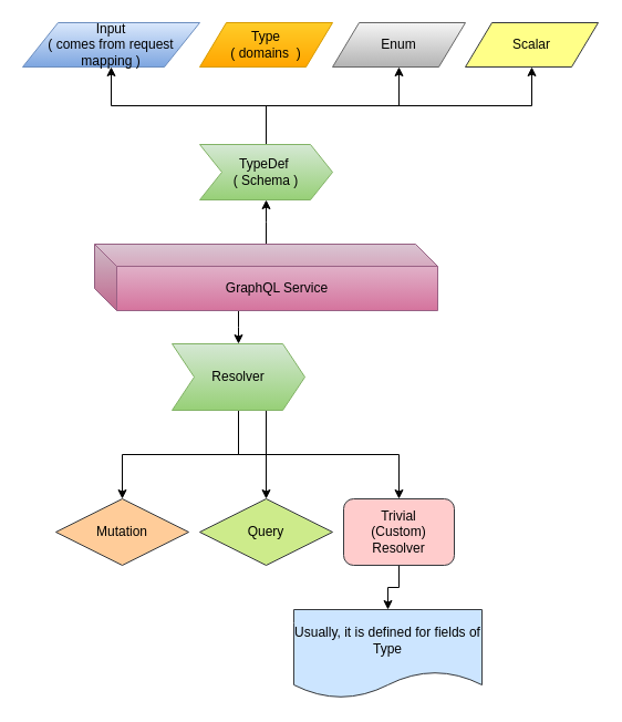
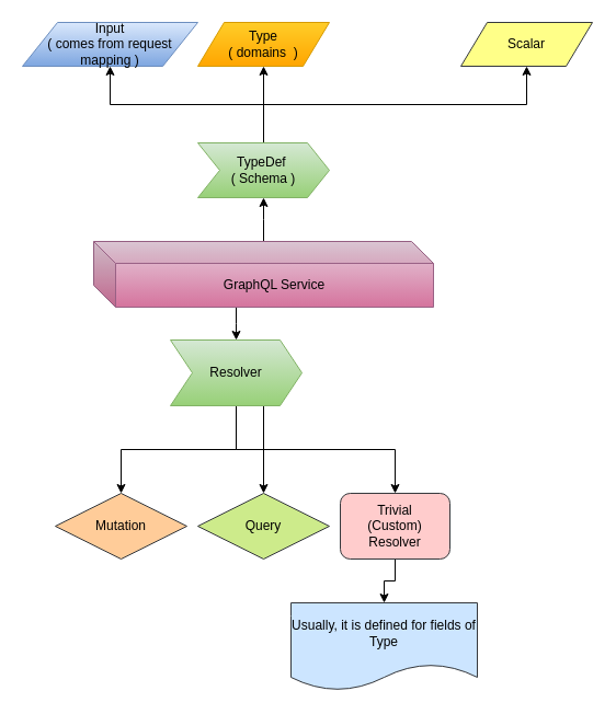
- <mxCell id="19" value="Enum" style="shape=parallelogram;perimeter=parallelogramPerimeter;whiteSpace=wrap;html=1;gradientColor=#b3b3b3;fillColor=#f5f5f5;strokeColor=#666666;" vertex="1" parent="1"><mxGeometry x="300" y="20" width="120" height="40" as="geometry" /></mxCell>
+ <mxCell id="5" style="edgeStyle=elbowEdgeStyle;rounded=0;orthogonalLoop=1;jettySize=auto;elbow=vertical;html=1;entryX=0.5;entryY=1;entryDx=0;entryDy=0;" edge="1" parent="1" source="9" target="16"><mxGeometry relative="1" as="geometry" /></mxCell>
- <mxCell id="6" style="edgeStyle=elbowEdgeStyle;rounded=0;orthogonalLoop=1;jettySize=auto;elbow=vertical;html=1;entryX=0.5;entryY=1;entryDx=0;entryDy=0;" edge="1" parent="1" source="9" target="19"><mxGeometry relative="1" as="geometry" /></mxCell>
